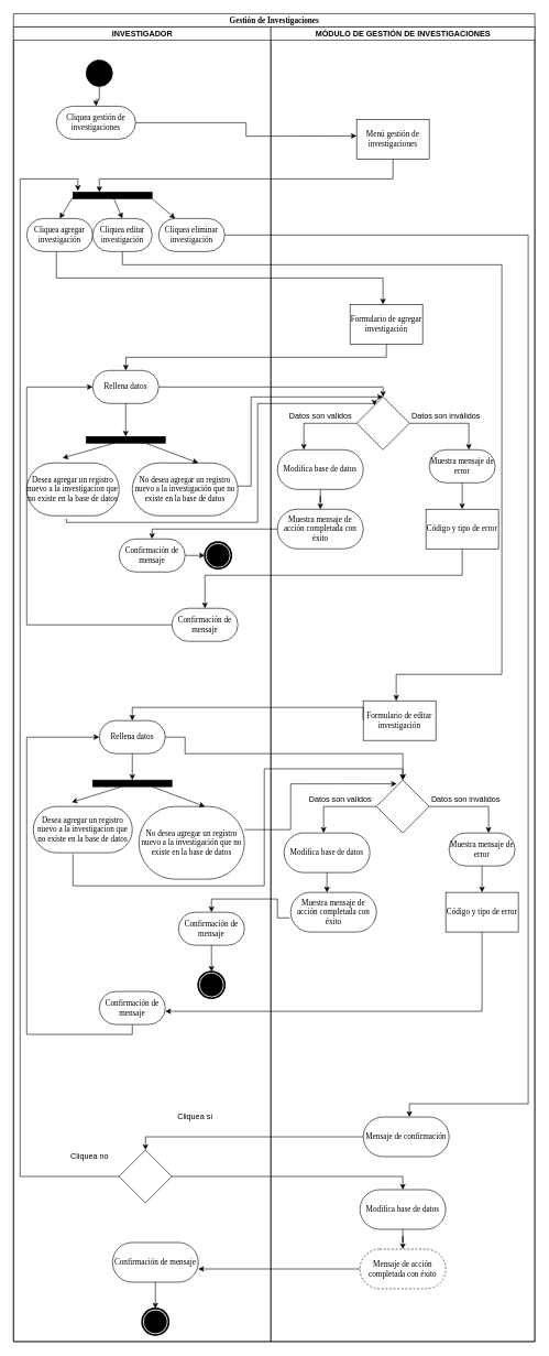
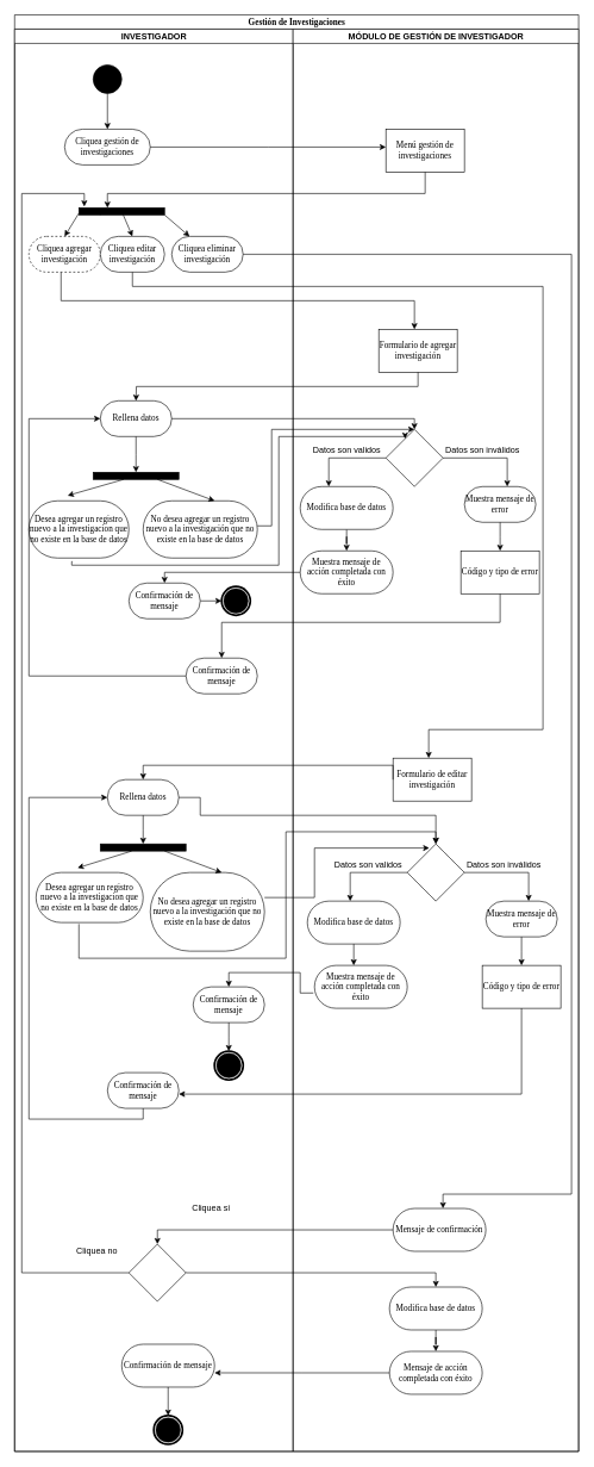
- <mxCell id="46" value="MÓDULO DE GESTIÓN DE INVESTIGACIONES" style="swimlane;html=1;startSize=20;" parent="2" vertex="1"><mxGeometry x="390" y="20" width="400" height="1990" as="geometry" /></mxCell>
+ <mxCell id="46" value="MÓDULO DE GESTIÓN DE INVESTIGADOR" style="swimlane;html=1;startSize=20;" parent="2" vertex="1"><mxGeometry x="390" y="20" width="400" height="1990" as="geometry" /></mxCell>
- <mxCell id="4" value="Cliquea gestión de investigaciones" style="rounded=1;whiteSpace=wrap;html=1;shadow=0;comic=0;labelBackgroundColor=none;strokeWidth=1;fontFamily=Verdana;fontSize=12;align=center;arcSize=50;" parent="3" vertex="1"><mxGeometry x="65" y="120" width="120" height="50" as="geometry" /></mxCell>
+ <mxCell id="4" value="Cliquea gestión de investigaciones" style="rounded=1;whiteSpace=wrap;html=1;shadow=0;comic=0;labelBackgroundColor=none;strokeWidth=1;fontFamily=Verdana;fontSize=12;align=center;arcSize=50;" parent="3" vertex="1"><mxGeometry x="70" y="140" width="120" height="50" as="geometry" /></mxCell>
- <mxCell id="8" value="Cliquea agregar investigación" style="rounded=1;whiteSpace=wrap;html=1;shadow=0;comic=0;labelBackgroundColor=none;strokeWidth=1;fontFamily=Verdana;fontSize=12;align=center;arcSize=50;" parent="3" vertex="1"><mxGeometry x="20" y="290" width="100" height="50" as="geometry" /></mxCell>
+ <mxCell id="8" value="Cliquea agregar investigación" style="rounded=1;whiteSpace=wrap;html=1;shadow=0;comic=0;labelBackgroundColor=none;strokeWidth=1;fontFamily=Verdana;fontSize=12;align=center;arcSize=50;dashed=1;" parent="3" vertex="1"><mxGeometry x="20" y="290" width="100" height="50" as="geometry" /></mxCell>
- <mxCell id="66" value="Mensaje de acción completada con éxito" style="rounded=1;whiteSpace=wrap;html=1;shadow=0;comic=0;labelBackgroundColor=none;strokeWidth=1;fontFamily=Verdana;fontSize=12;align=center;arcSize=50;dashed=1;" parent="46" vertex="1"><mxGeometry x="135" y="1850" width="130" height="60" as="geometry" /></mxCell>
+ <mxCell id="66" value="Mensaje de acción completada con éxito" style="rounded=1;whiteSpace=wrap;html=1;shadow=0;comic=0;labelBackgroundColor=none;strokeWidth=1;fontFamily=Verdana;fontSize=12;align=center;arcSize=50;" parent="46" vertex="1"><mxGeometry x="135" y="1850" width="130" height="60" as="geometry" /></mxCell>
